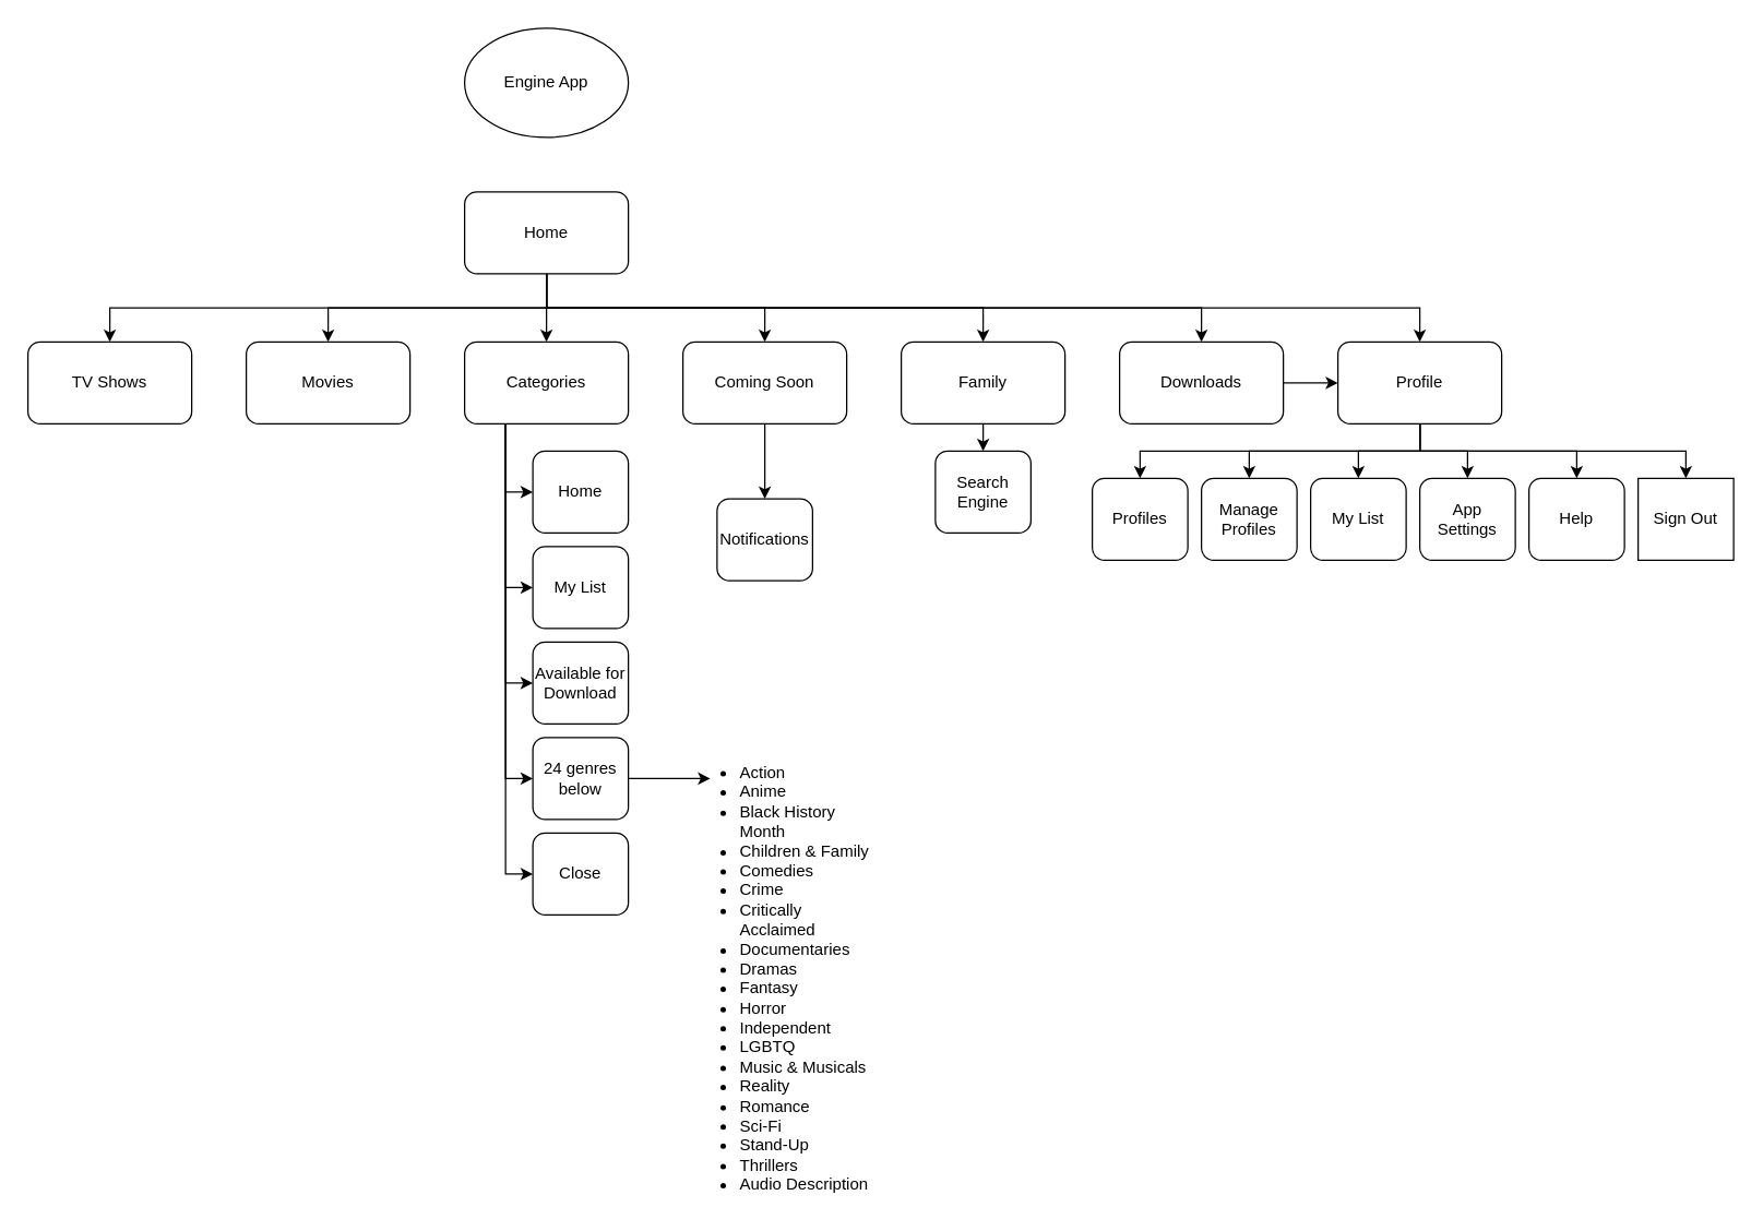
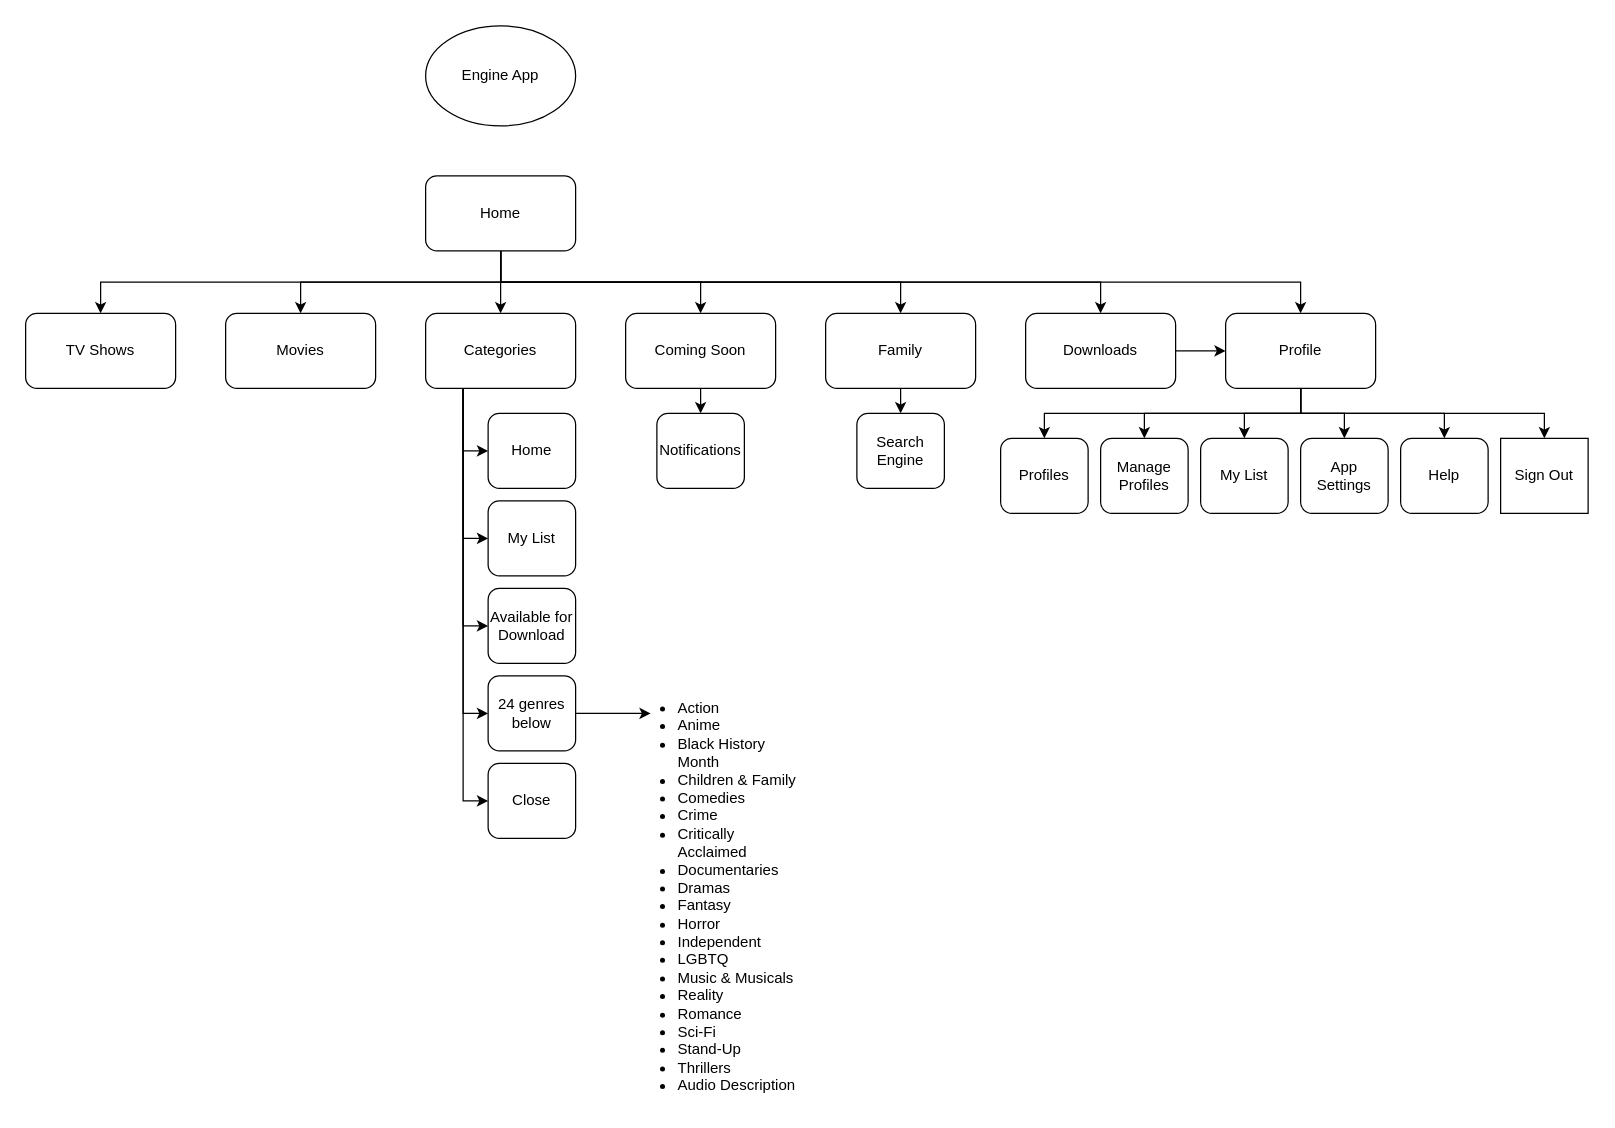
- <mxCell id="43" value="Notifications" style="rounded=1;whiteSpace=wrap;html=1;" vertex="1" parent="1"><mxGeometry x="525" y="365" width="70" height="60" as="geometry" /></mxCell>
+ <mxCell id="43" value="Notifications" style="rounded=1;whiteSpace=wrap;html=1;" vertex="1" parent="1"><mxGeometry x="525" y="330" width="70" height="60" as="geometry" /></mxCell>
